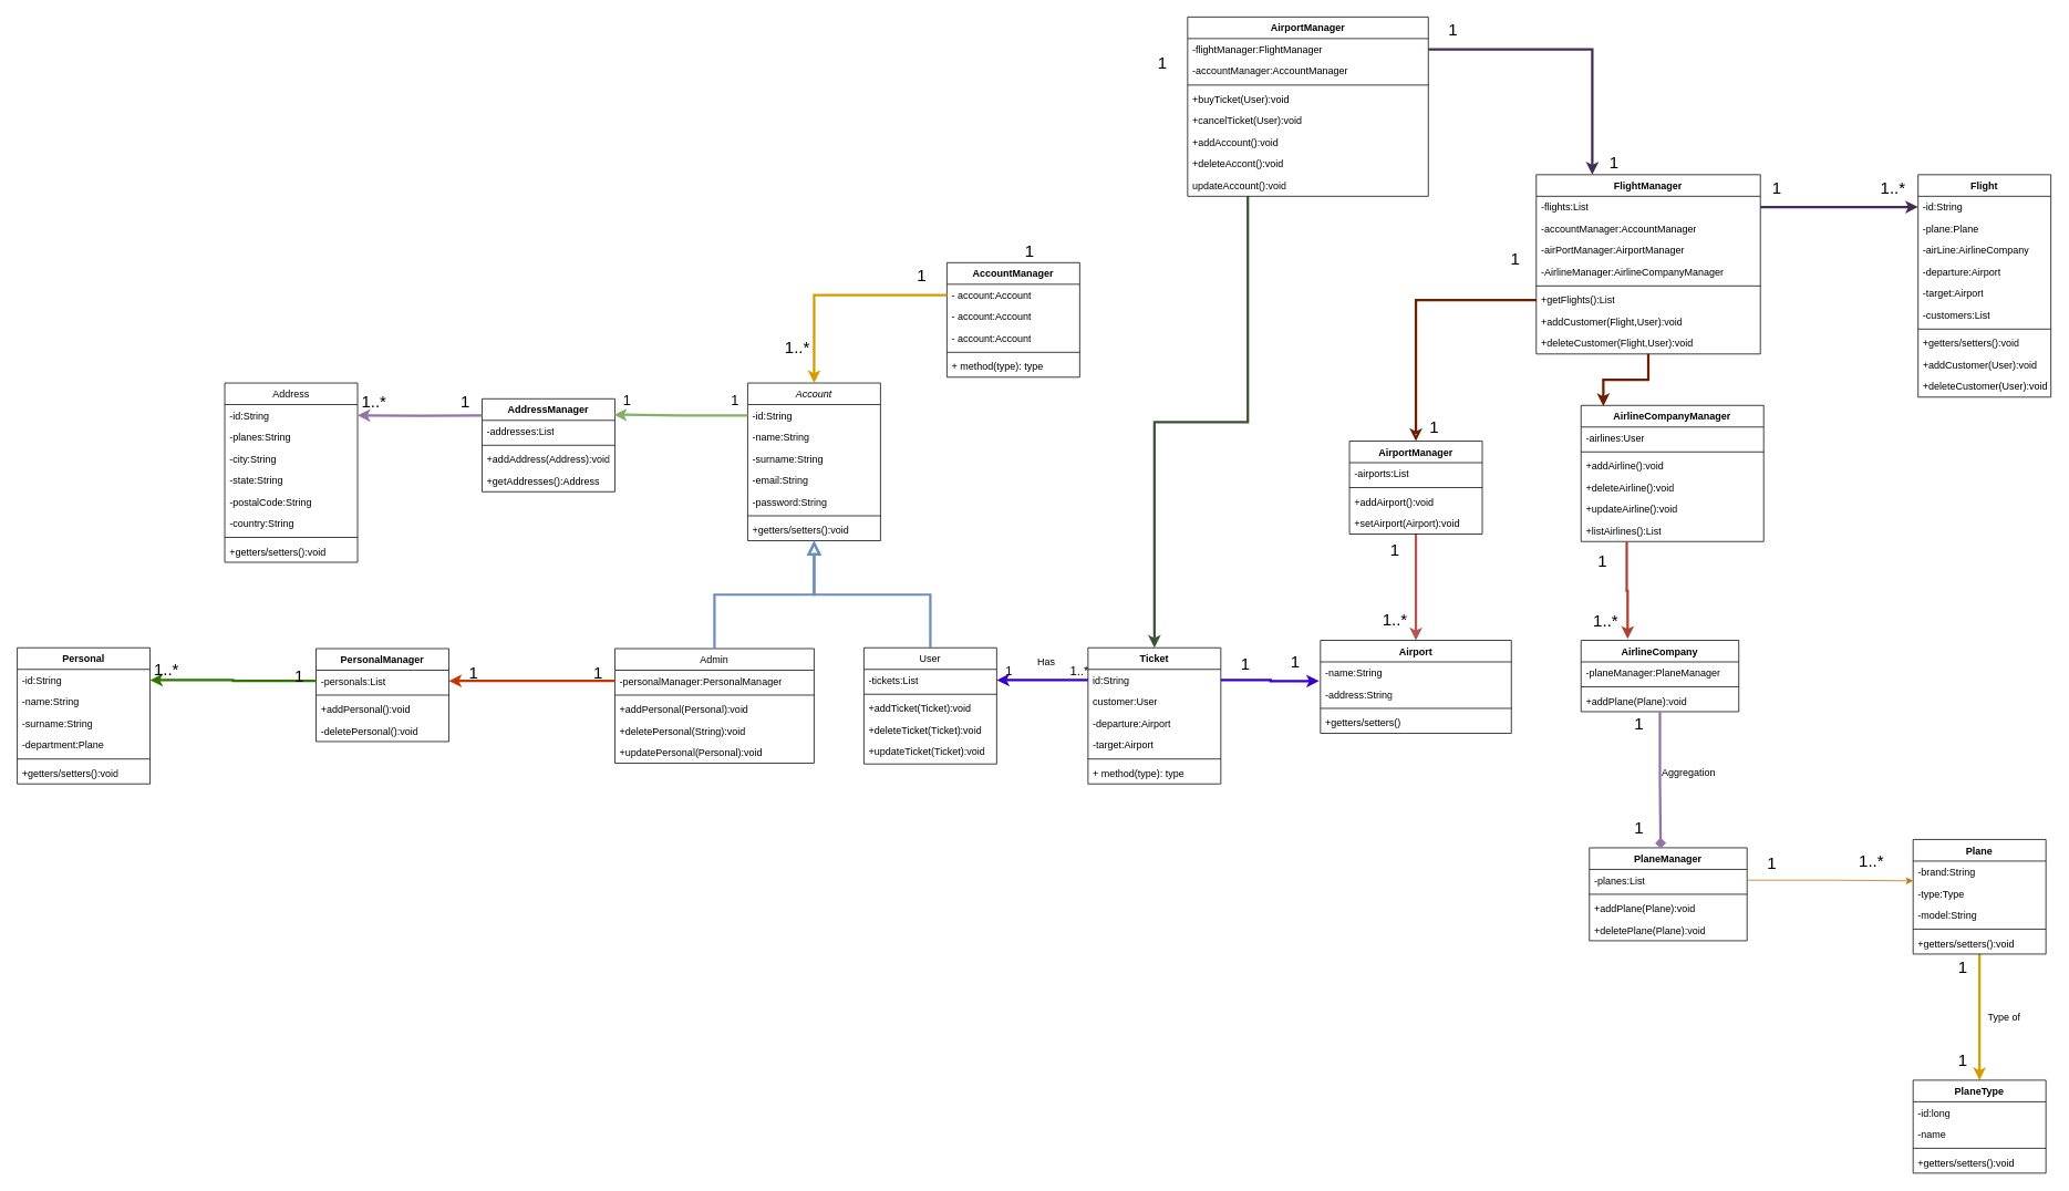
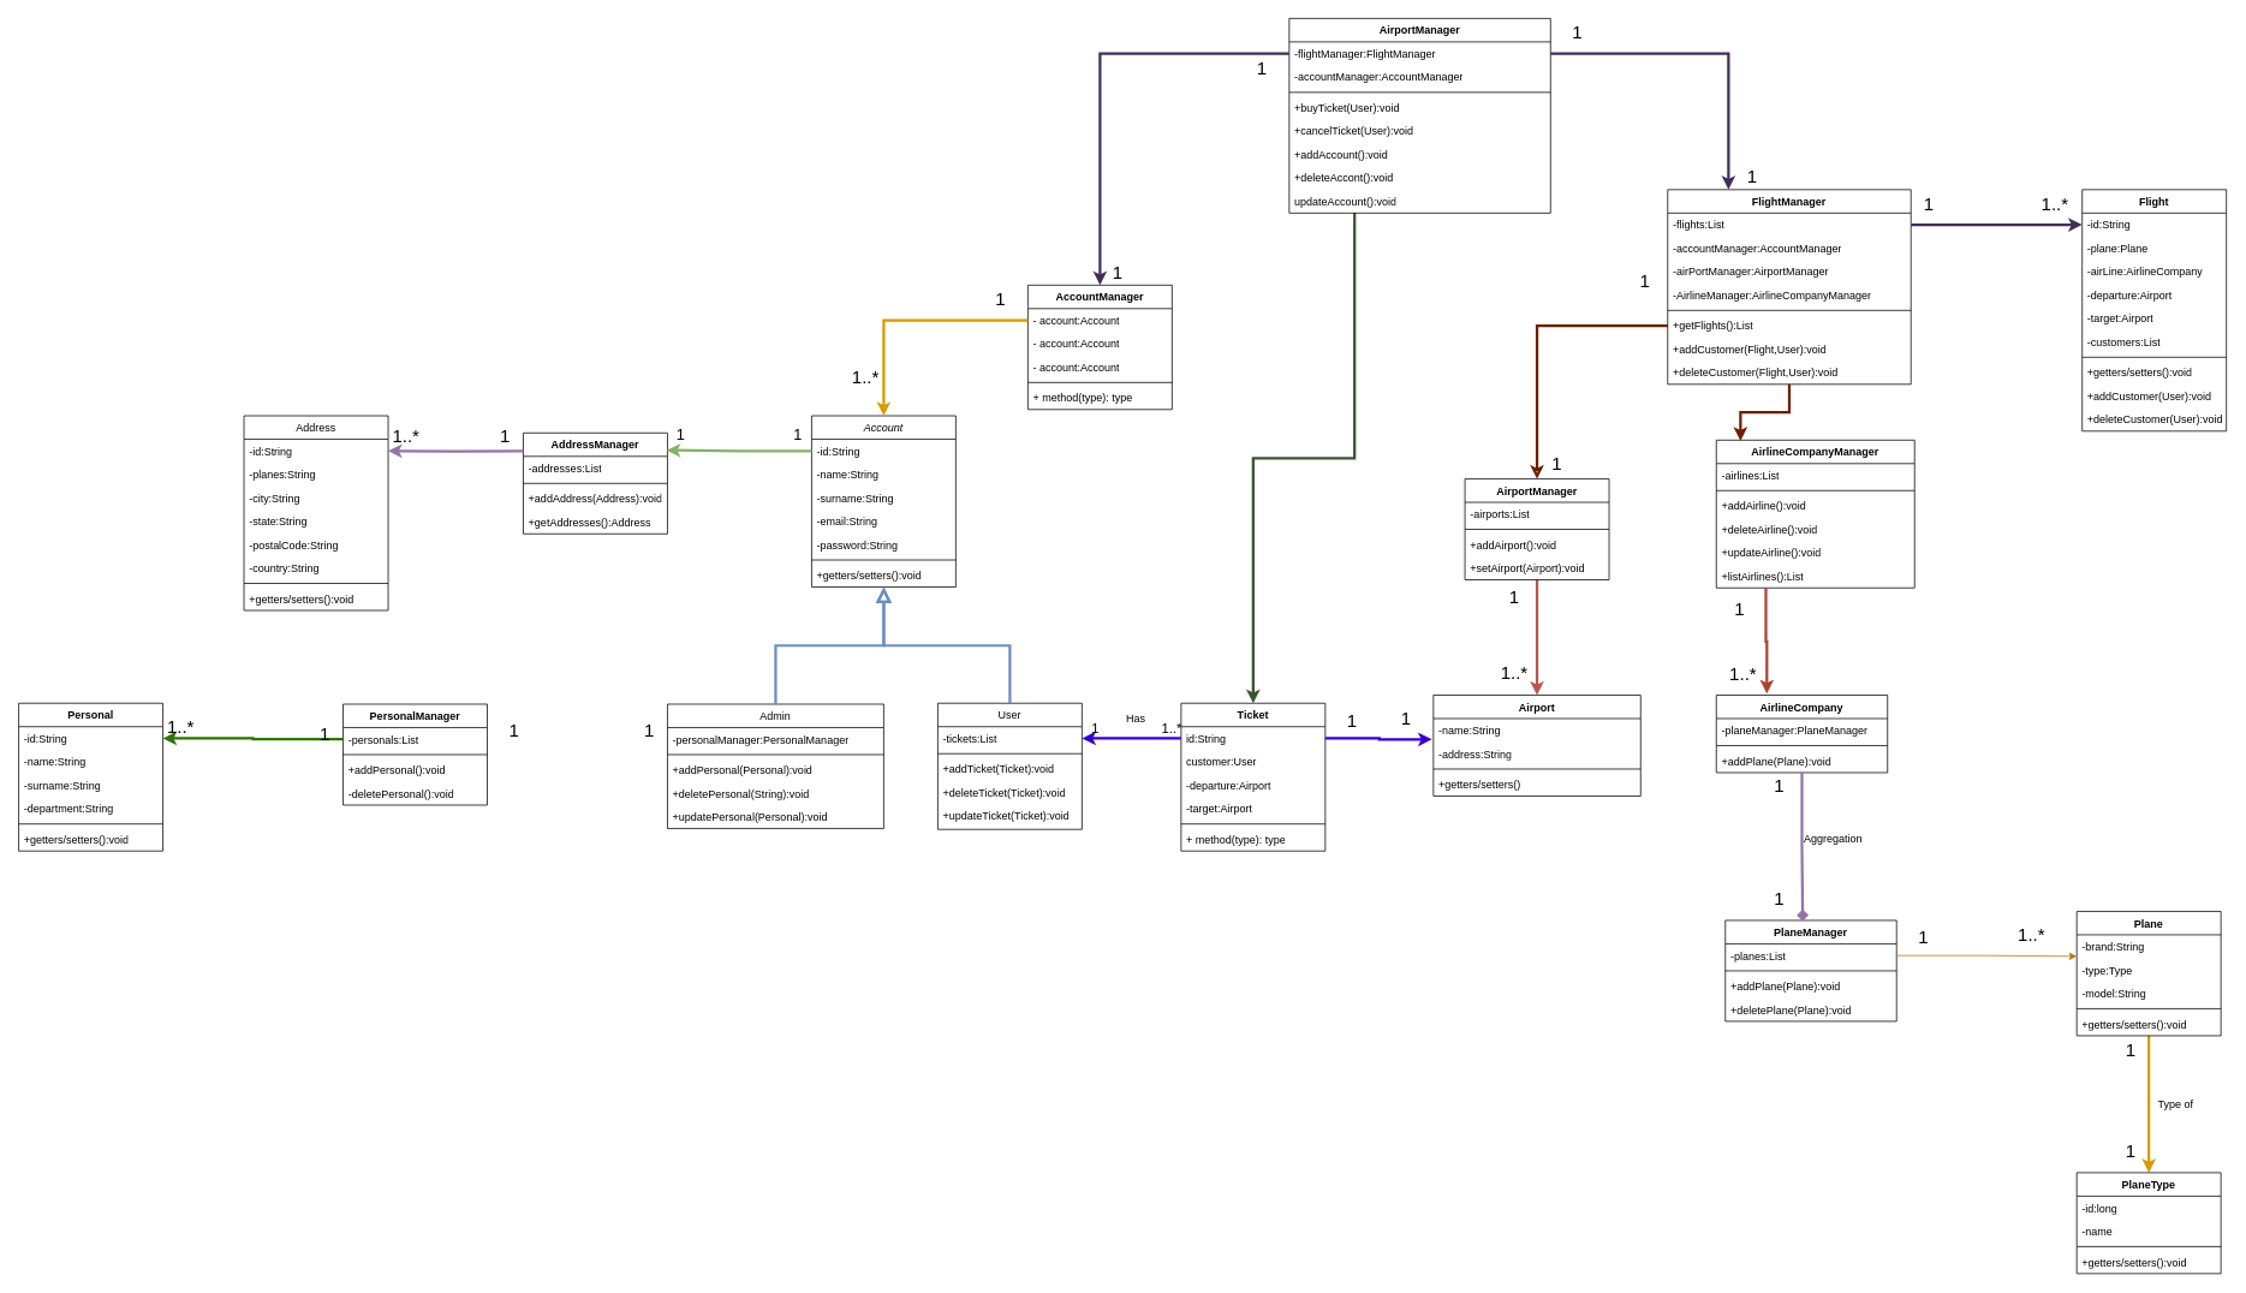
+ <mxCell id="176" style="edgeStyle=orthogonalEdgeStyle;rounded=0;orthogonalLoop=1;jettySize=auto;html=1;exitX=0;exitY=0.5;exitDx=0;exitDy=0;entryX=0.5;entryY=0;entryDx=0;entryDy=0;strokeWidth=3;fillColor=#76608a;strokeColor=#432D57;" edge="1" parent="1" source="168" target="38"><mxGeometry relative="1" as="geometry" /></mxCell>
- <mxCell id="141" value="-airlines:User" style="text;strokeColor=none;fillColor=none;align=left;verticalAlign=top;spacingLeft=4;spacingRight=4;overflow=hidden;rotatable=0;points=[[0,0.5],[1,0.5]];portConstraint=eastwest;whiteSpace=wrap;html=1;" vertex="1" parent="140"><mxGeometry y="26" width="220" height="26" as="geometry" /></mxCell>
+ <mxCell id="141" value="-airlines:List" style="text;strokeColor=none;fillColor=none;align=left;verticalAlign=top;spacingLeft=4;spacingRight=4;overflow=hidden;rotatable=0;points=[[0,0.5],[1,0.5]];portConstraint=eastwest;whiteSpace=wrap;html=1;" vertex="1" parent="140"><mxGeometry y="26" width="220" height="26" as="geometry" /></mxCell>
- <mxCell id="125" style="edgeStyle=orthogonalEdgeStyle;rounded=0;orthogonalLoop=1;jettySize=auto;html=1;exitX=0;exitY=0.5;exitDx=0;exitDy=0;entryX=1;entryY=0.5;entryDx=0;entryDy=0;fillColor=#fa6800;strokeColor=#C73500;strokeWidth=3;" edge="1" parent="1" source="11" target="111"><mxGeometry relative="1" as="geometry" /></mxCell>
- <mxCell id="119" value="-department:Plane" style="text;strokeColor=none;fillColor=none;align=left;verticalAlign=top;spacingLeft=4;spacingRight=4;overflow=hidden;rotatable=0;points=[[0,0.5],[1,0.5]];portConstraint=eastwest;whiteSpace=wrap;html=1;" vertex="1" parent="115"><mxGeometry y="104" width="160" height="26" as="geometry" /></mxCell>
+ <mxCell id="119" value="-department:String" style="text;strokeColor=none;fillColor=none;align=left;verticalAlign=top;spacingLeft=4;spacingRight=4;overflow=hidden;rotatable=0;points=[[0,0.5],[1,0.5]];portConstraint=eastwest;whiteSpace=wrap;html=1;" vertex="1" parent="115"><mxGeometry y="104" width="160" height="26" as="geometry" /></mxCell>
